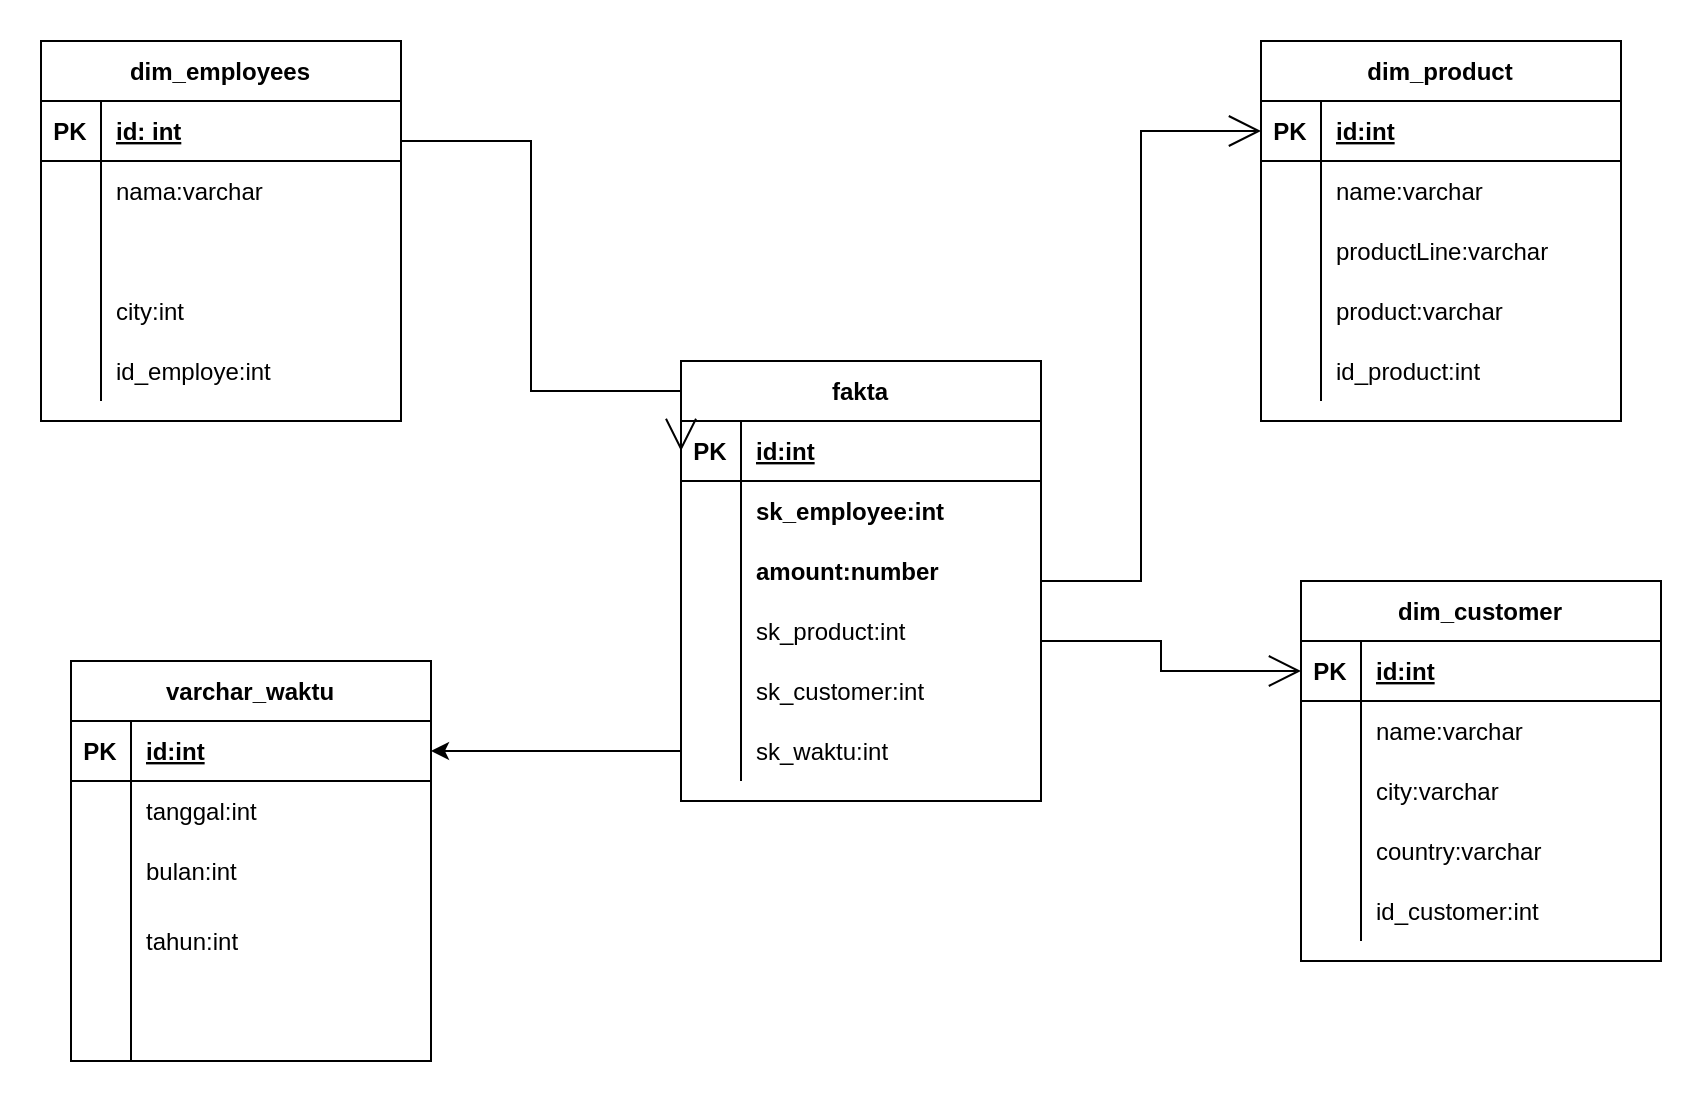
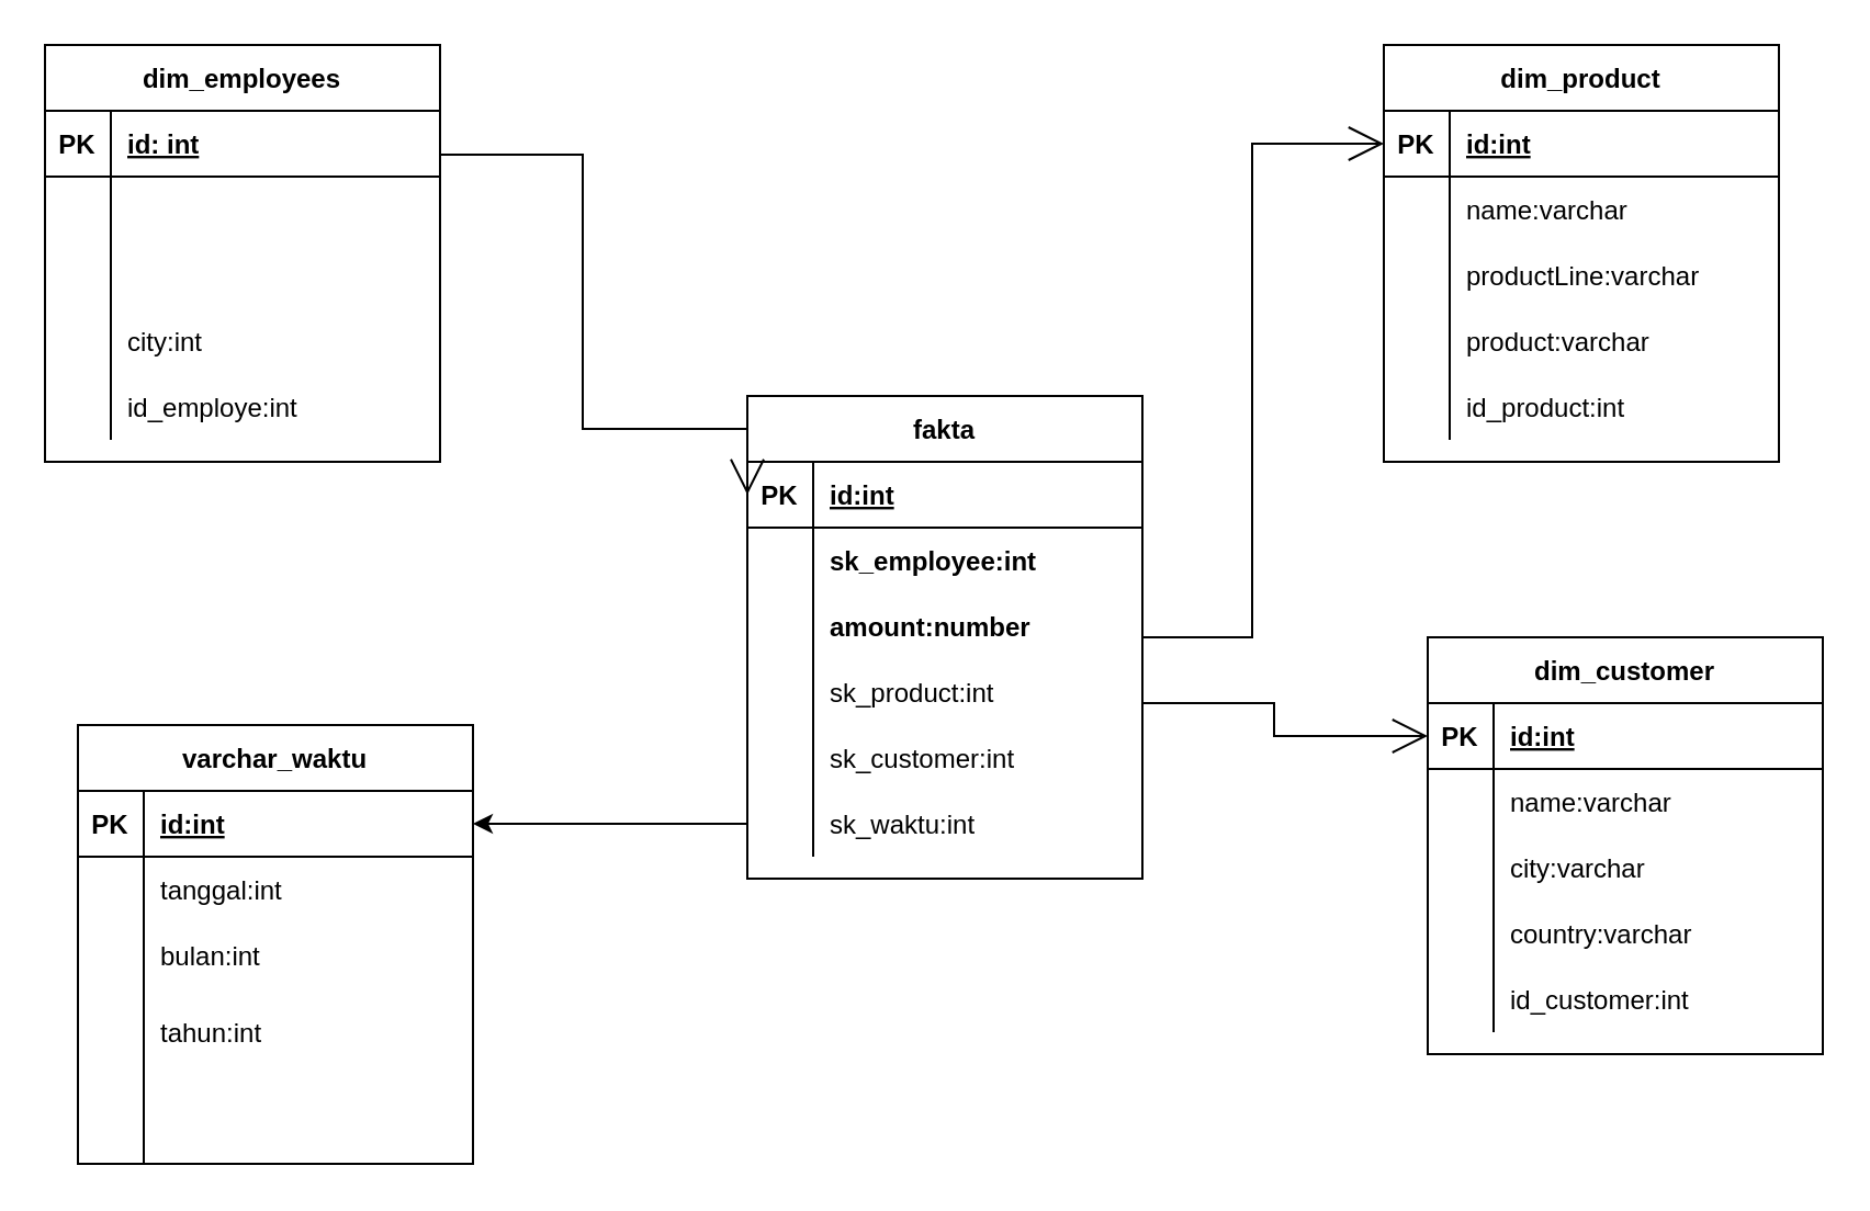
- <mxCell id="27" value="nama:varchar" style="shape=partialRectangle;connectable=0;fillColor=none;top=0;left=0;bottom=0;right=0;align=left;spacingLeft=6;overflow=hidden;" parent="25" vertex="1"><mxGeometry x="30" width="150" height="30" as="geometry"><mxRectangle width="150" height="30" as="alternateBounds" /></mxGeometry></mxCell>
